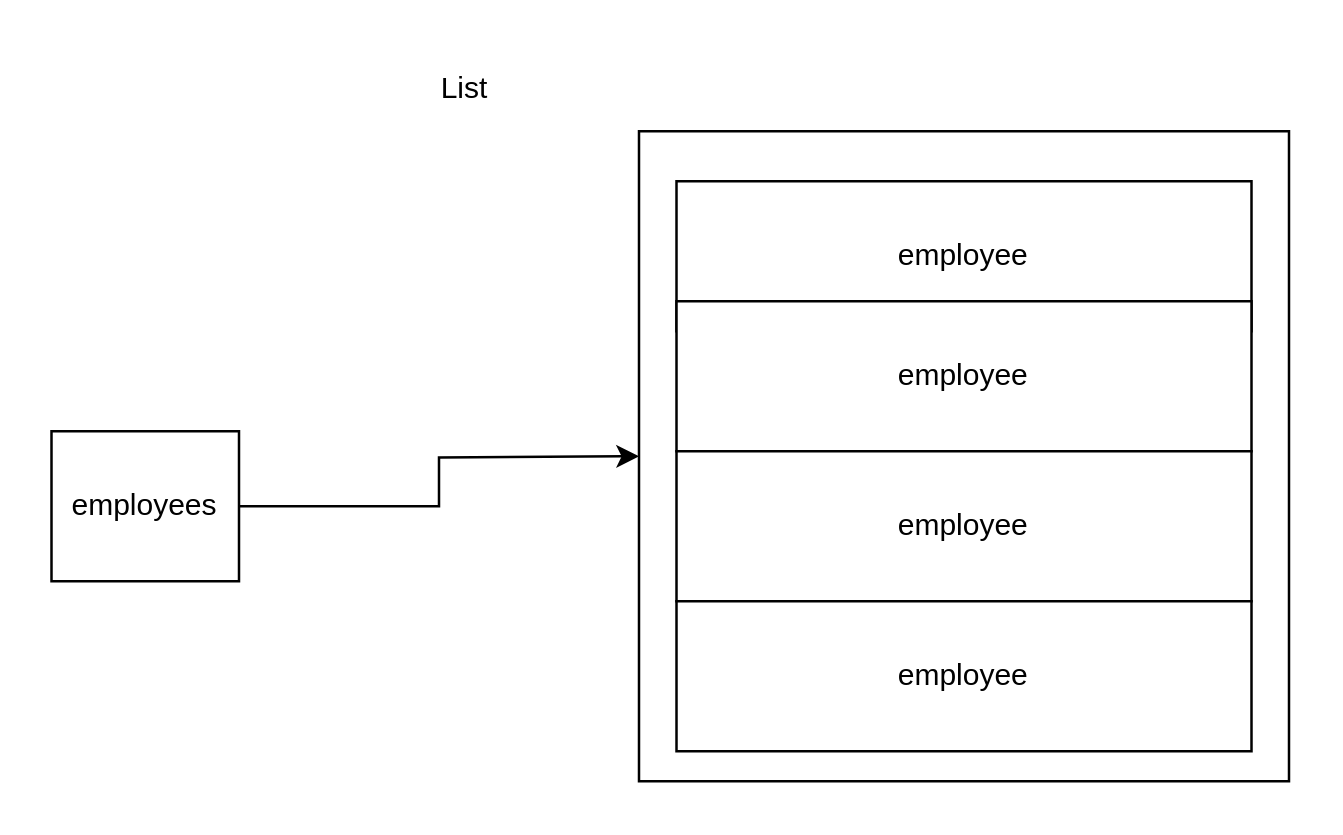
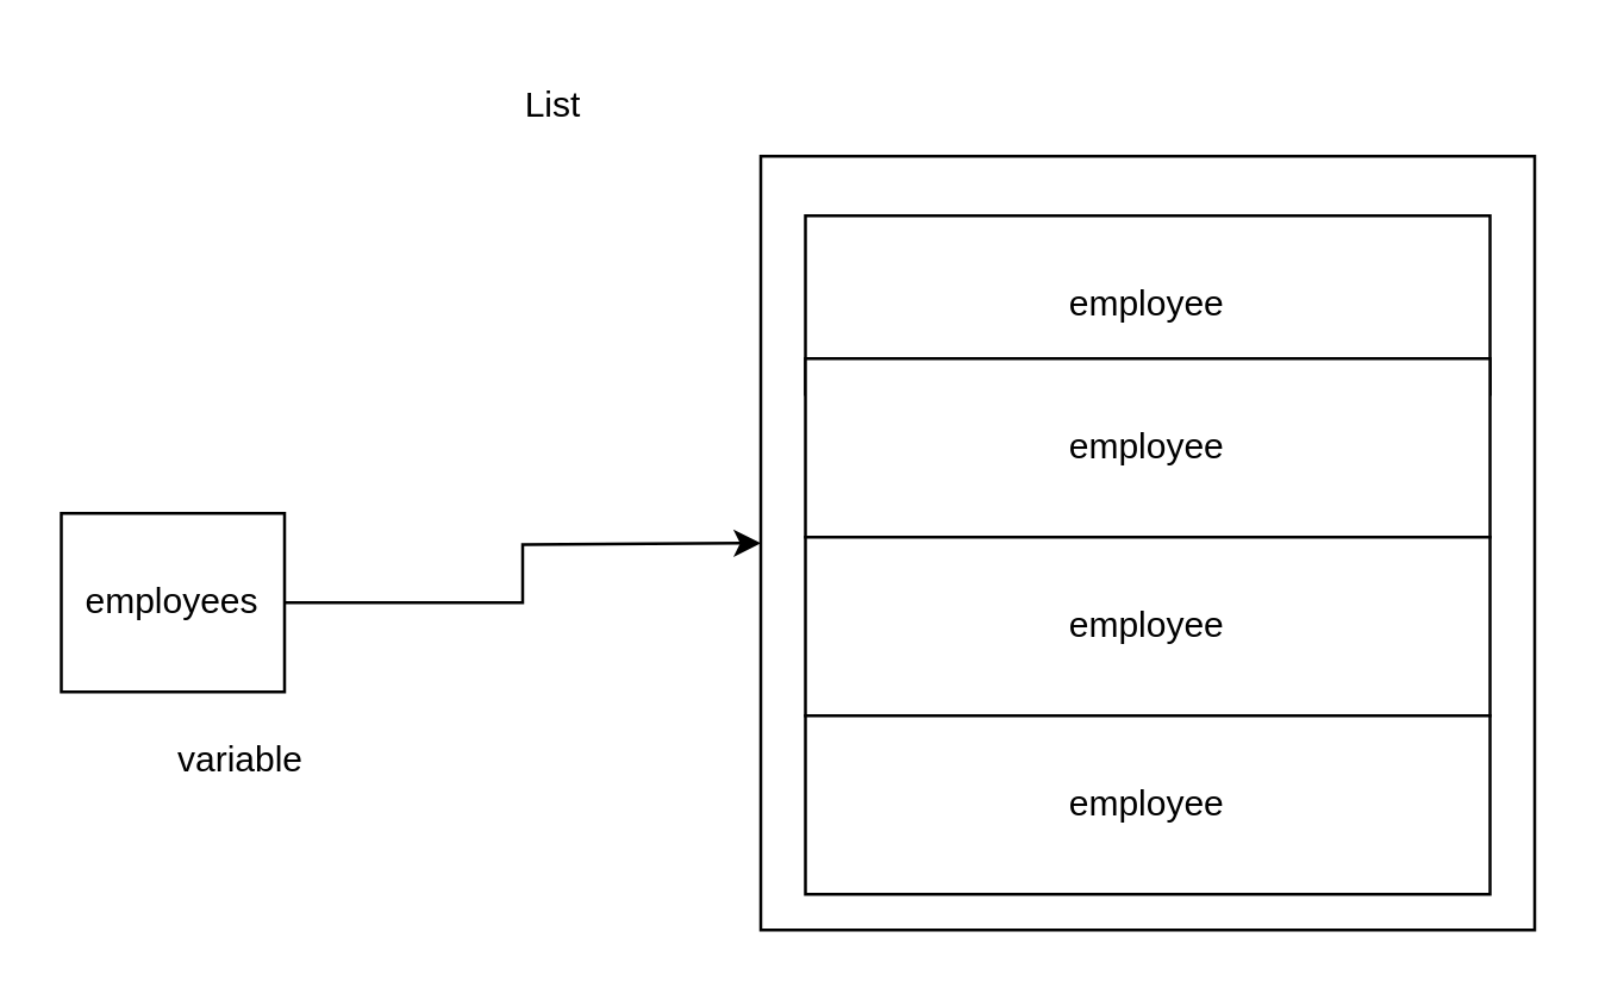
+ <mxCell id="4" value="variable" style="text;html=1;align=center;verticalAlign=middle;resizable=0;points=[];autosize=1;strokeColor=none;fillColor=none;" vertex="1" parent="1"><mxGeometry x="45" y="240" width="70" height="30" as="geometry" /></mxCell>
